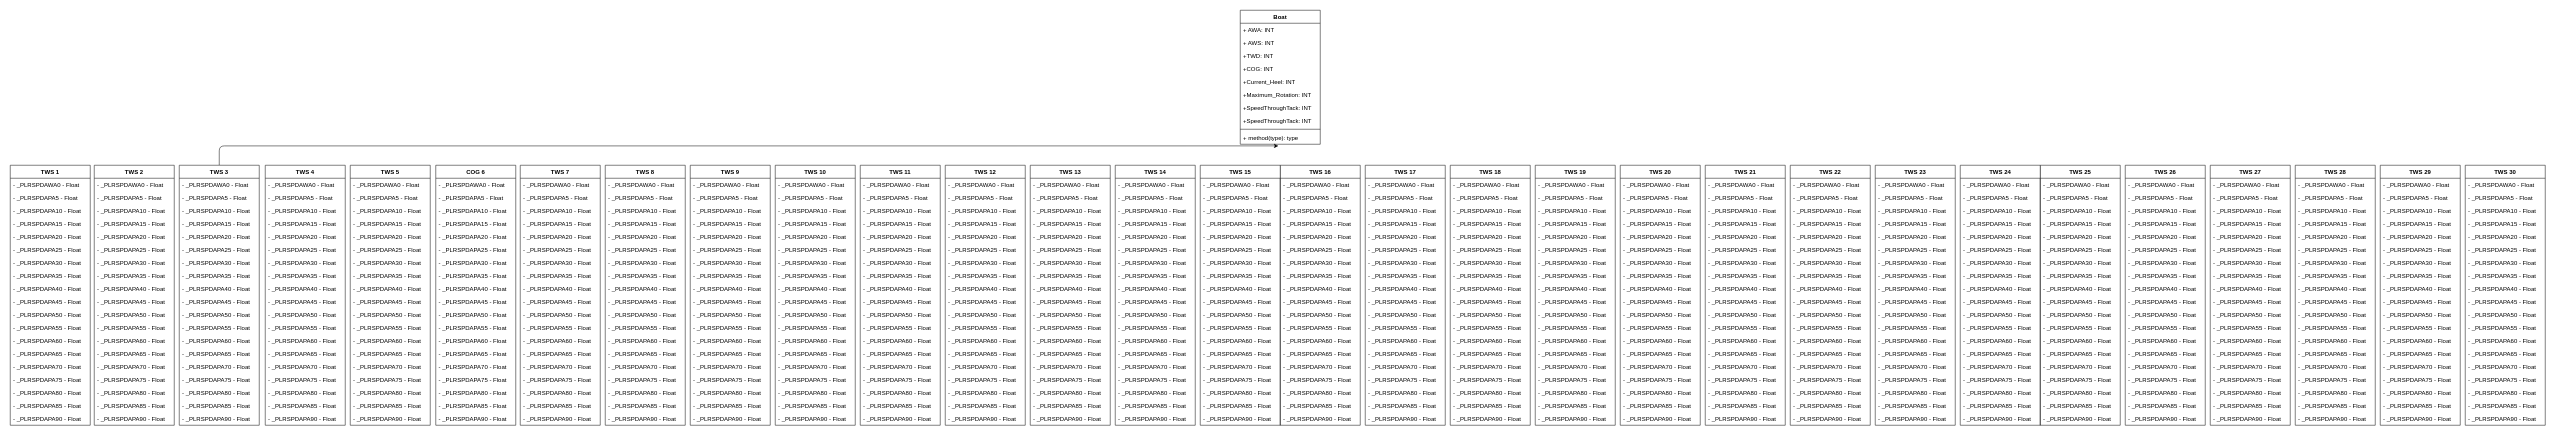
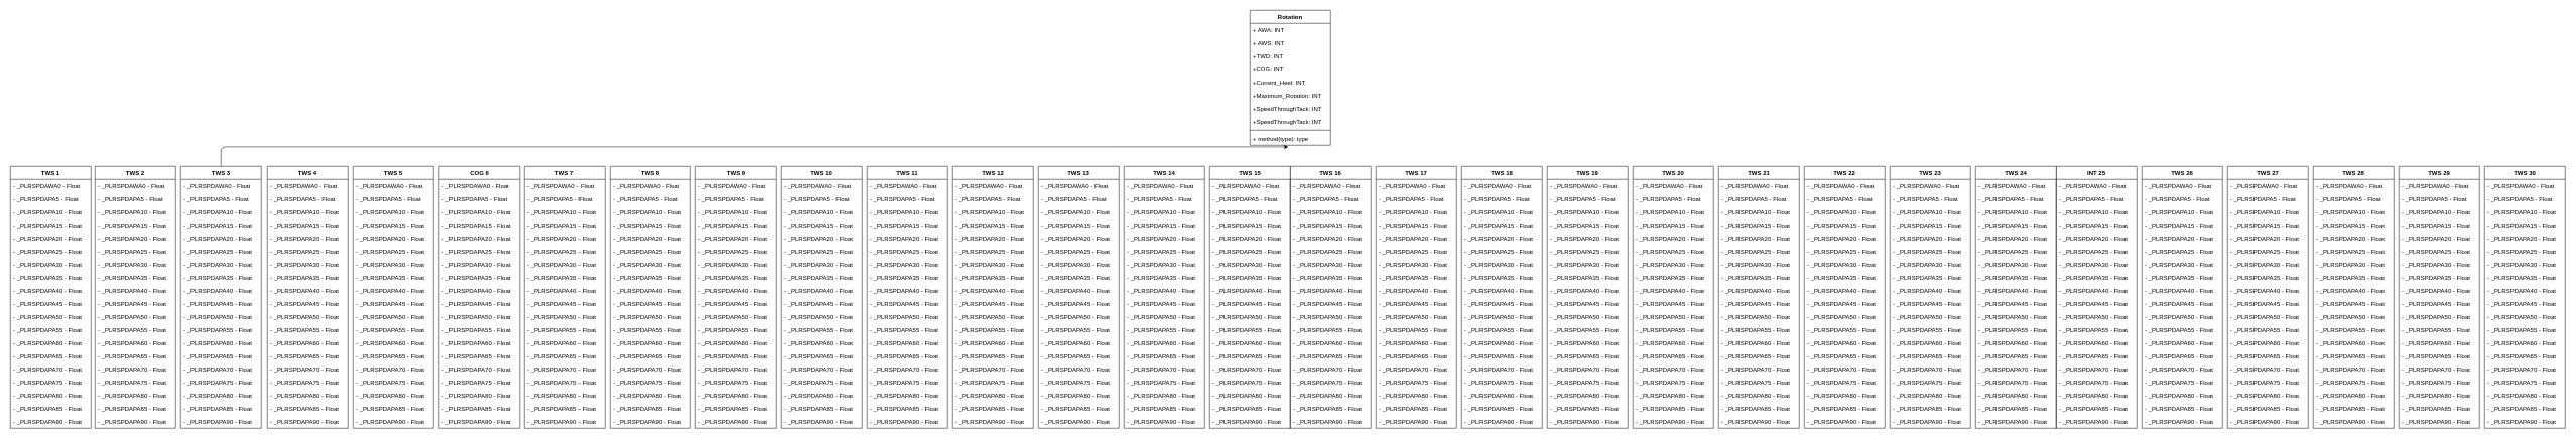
- <mxCell id="2" value="Boat" style="swimlane;fontStyle=1;align=center;verticalAlign=top;childLayout=stackLayout;horizontal=1;startSize=26;horizontalStack=0;resizeParent=1;resizeParentMax=0;resizeLast=0;collapsible=1;marginBottom=0;" vertex="1" parent="1"><mxGeometry x="2480" y="20" width="160" height="268" as="geometry" /></mxCell>
+ <mxCell id="2" value="Rotation" style="swimlane;fontStyle=1;align=center;verticalAlign=top;childLayout=stackLayout;horizontal=1;startSize=26;horizontalStack=0;resizeParent=1;resizeParentMax=0;resizeLast=0;collapsible=1;marginBottom=0;" vertex="1" parent="1"><mxGeometry x="2480" y="20" width="160" height="268" as="geometry" /></mxCell>
- <mxCell id="113" value="TWS 25" style="swimlane;fontStyle=1;align=center;verticalAlign=top;childLayout=stackLayout;horizontal=1;startSize=26;horizontalStack=0;resizeParent=1;resizeParentMax=0;resizeLast=0;collapsible=1;marginBottom=0;" vertex="1" parent="1"><mxGeometry x="4080" y="330" width="160" height="520" as="geometry" /></mxCell>
+ <mxCell id="113" value="INT 25" style="swimlane;fontStyle=1;align=center;verticalAlign=top;childLayout=stackLayout;horizontal=1;startSize=26;horizontalStack=0;resizeParent=1;resizeParentMax=0;resizeLast=0;collapsible=1;marginBottom=0;" vertex="1" parent="1"><mxGeometry x="4080" y="330" width="160" height="520" as="geometry" /></mxCell>
